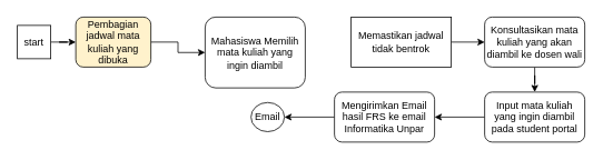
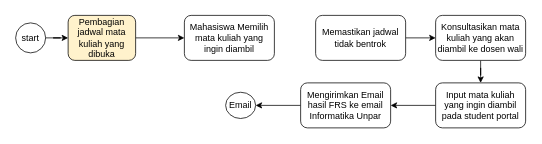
- <mxCell id="3" value="start" style="whiteSpace=wrap;html=1;aspect=fixed;rounded=0;" vertex="1" parent="1"><mxGeometry x="20" y="30" width="40" height="40" as="geometry" /></mxCell>
+ <mxCell id="3" value="start" style="ellipse;whiteSpace=wrap;html=1;aspect=fixed;" vertex="1" parent="1"><mxGeometry x="20" y="30" width="40" height="40" as="geometry" /></mxCell>
- <mxCell id="8" value="Memastikan jadwal tidak bentrok" style="whiteSpace=wrap;html=1;rounded=0;" vertex="1" parent="1"><mxGeometry x="420" y="20" width="120" height="60" as="geometry" /></mxCell>
+ <mxCell id="8" value="Memastikan jadwal tidak bentrok" style="whiteSpace=wrap;html=1;rounded=1;" vertex="1" parent="1"><mxGeometry x="420" y="20" width="120" height="60" as="geometry" /></mxCell>
- <mxCell id="6" value="Mahasiswa Memilih mata kuliah yang ingin diambil" style="whiteSpace=wrap;html=1;rounded=1;" vertex="1" parent="1"><mxGeometry x="245" y="20" width="120" height="85" as="geometry" /></mxCell>
+ <mxCell id="6" value="Mahasiswa Memilih mata kuliah yang ingin diambil" style="whiteSpace=wrap;html=1;rounded=1;" vertex="1" parent="1"><mxGeometry x="245" y="20" width="120" height="60" as="geometry" /></mxCell>
